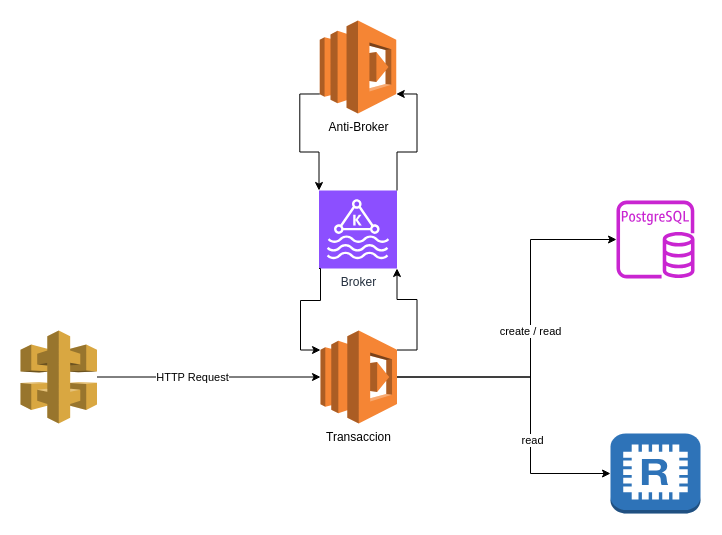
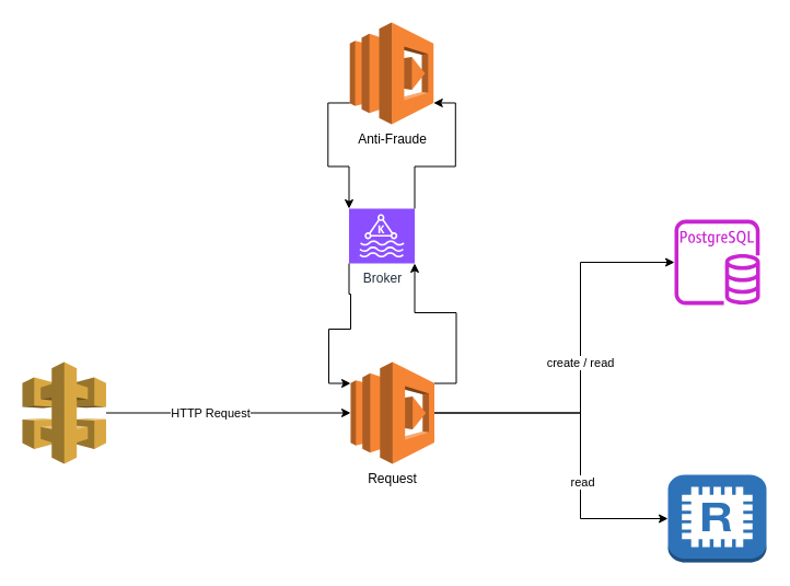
- <mxCell id="6" value="Anti-Broker" style="outlineConnect=0;dashed=0;verticalLabelPosition=bottom;verticalAlign=top;align=center;html=1;shape=mxgraph.aws3.lambda;fillColor=#F58534;gradientColor=none;" vertex="1" parent="1"><mxGeometry x="319.25" y="20" width="76.5" height="93" as="geometry" /></mxCell>
+ <mxCell id="6" value="Anti-Fraude" style="outlineConnect=0;dashed=0;verticalLabelPosition=bottom;verticalAlign=top;align=center;html=1;shape=mxgraph.aws3.lambda;fillColor=#F58534;gradientColor=none;" vertex="1" parent="1"><mxGeometry x="319.25" y="20" width="76.5" height="93" as="geometry" /></mxCell>
- <mxCell id="3" value="Broker" style="sketch=0;points=[[0,0,0],[0.25,0,0],[0.5,0,0],[0.75,0,0],[1,0,0],[0,1,0],[0.25,1,0],[0.5,1,0],[0.75,1,0],[1,1,0],[0,0.25,0],[0,0.5,0],[0,0.75,0],[1,0.25,0],[1,0.5,0],[1,0.75,0]];outlineConnect=0;fontColor=#232F3E;fillColor=#8C4FFF;strokeColor=#ffffff;dashed=0;verticalLabelPosition=bottom;verticalAlign=top;align=center;html=1;fontSize=12;fontStyle=0;aspect=fixed;shape=mxgraph.aws4.resourceIcon;resIcon=mxgraph.aws4.managed_streaming_for_kafka;" vertex="1" parent="1"><mxGeometry x="318.5" y="190" width="78" height="78" as="geometry" /></mxCell>
+ <mxCell id="3" value="Broker" style="sketch=0;points=[[0,0,0],[0.25,0,0],[0.5,0,0],[0.75,0,0],[1,0,0],[0,1,0],[0.25,1,0],[0.5,1,0],[0.75,1,0],[1,1,0],[0,0.25,0],[0,0.5,0],[0,0.75,0],[1,0.25,0],[1,0.5,0],[1,0.75,0]];outlineConnect=0;fontColor=#232F3E;fillColor=#8C4FFF;strokeColor=#ffffff;dashed=0;verticalLabelPosition=bottom;verticalAlign=top;align=center;html=1;fontSize=12;fontStyle=0;aspect=fixed;shape=mxgraph.aws4.resourceIcon;resIcon=mxgraph.aws4.managed_streaming_for_kafka;" vertex="1" parent="1"><mxGeometry x="318.5" y="190" width="60" height="50" as="geometry" /></mxCell>
- <mxCell id="8" value="Transaccion" style="outlineConnect=0;dashed=0;verticalLabelPosition=bottom;verticalAlign=top;align=center;html=1;shape=mxgraph.aws3.lambda;fillColor=#F58534;gradientColor=none;" vertex="1" parent="1"><mxGeometry x="320" y="330" width="76.5" height="93" as="geometry" /></mxCell>
+ <mxCell id="8" value="Request" style="outlineConnect=0;dashed=0;verticalLabelPosition=bottom;verticalAlign=top;align=center;html=1;shape=mxgraph.aws3.lambda;fillColor=#F58534;gradientColor=none;" vertex="1" parent="1"><mxGeometry x="320" y="330" width="76.5" height="93" as="geometry" /></mxCell>
